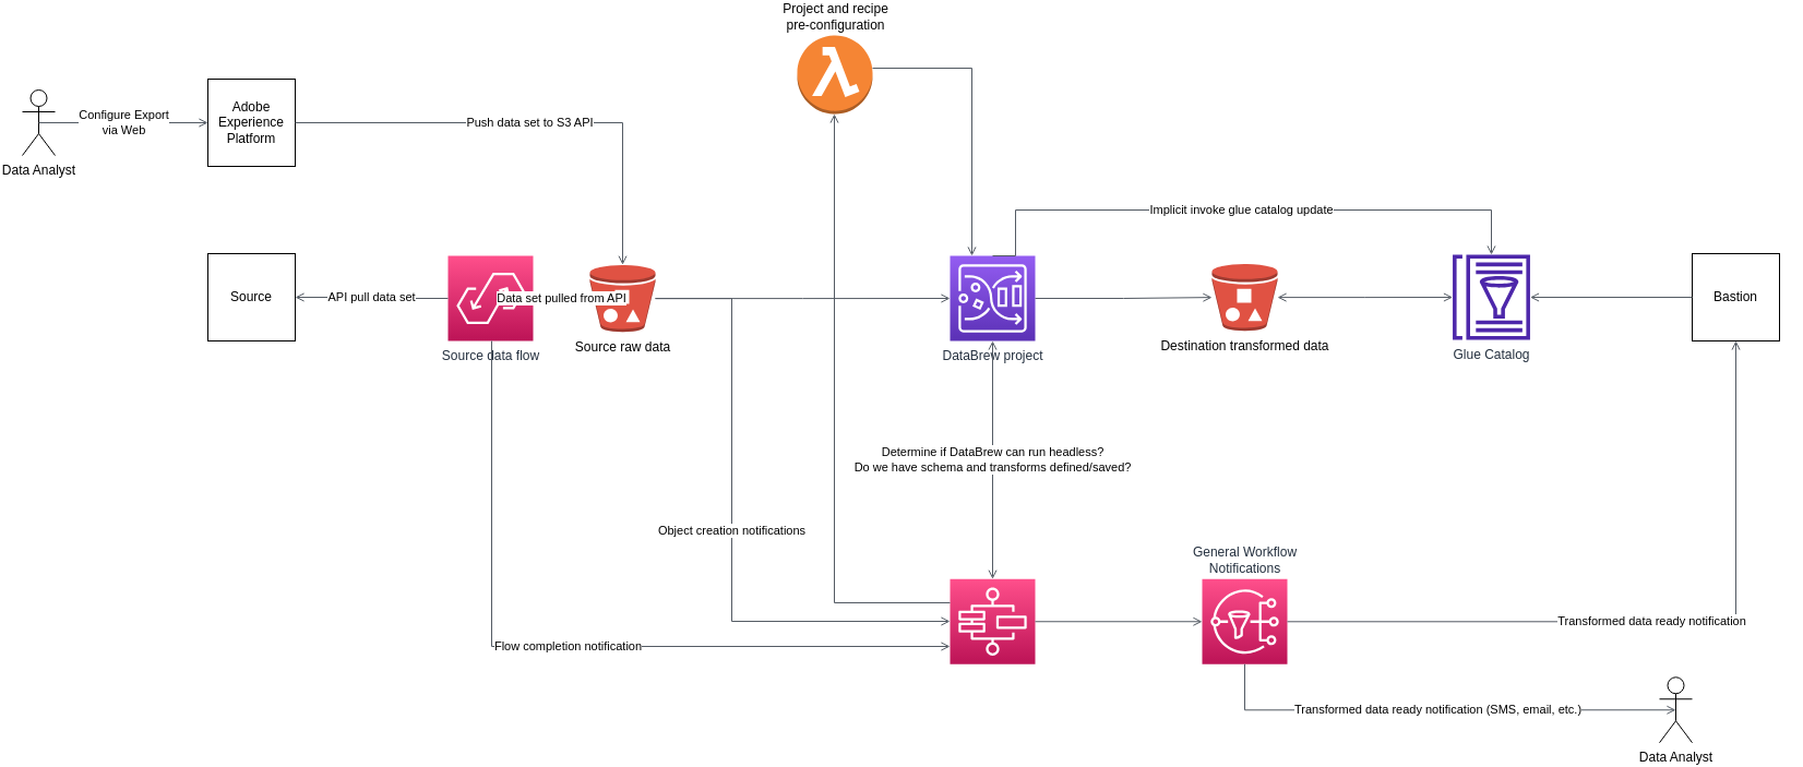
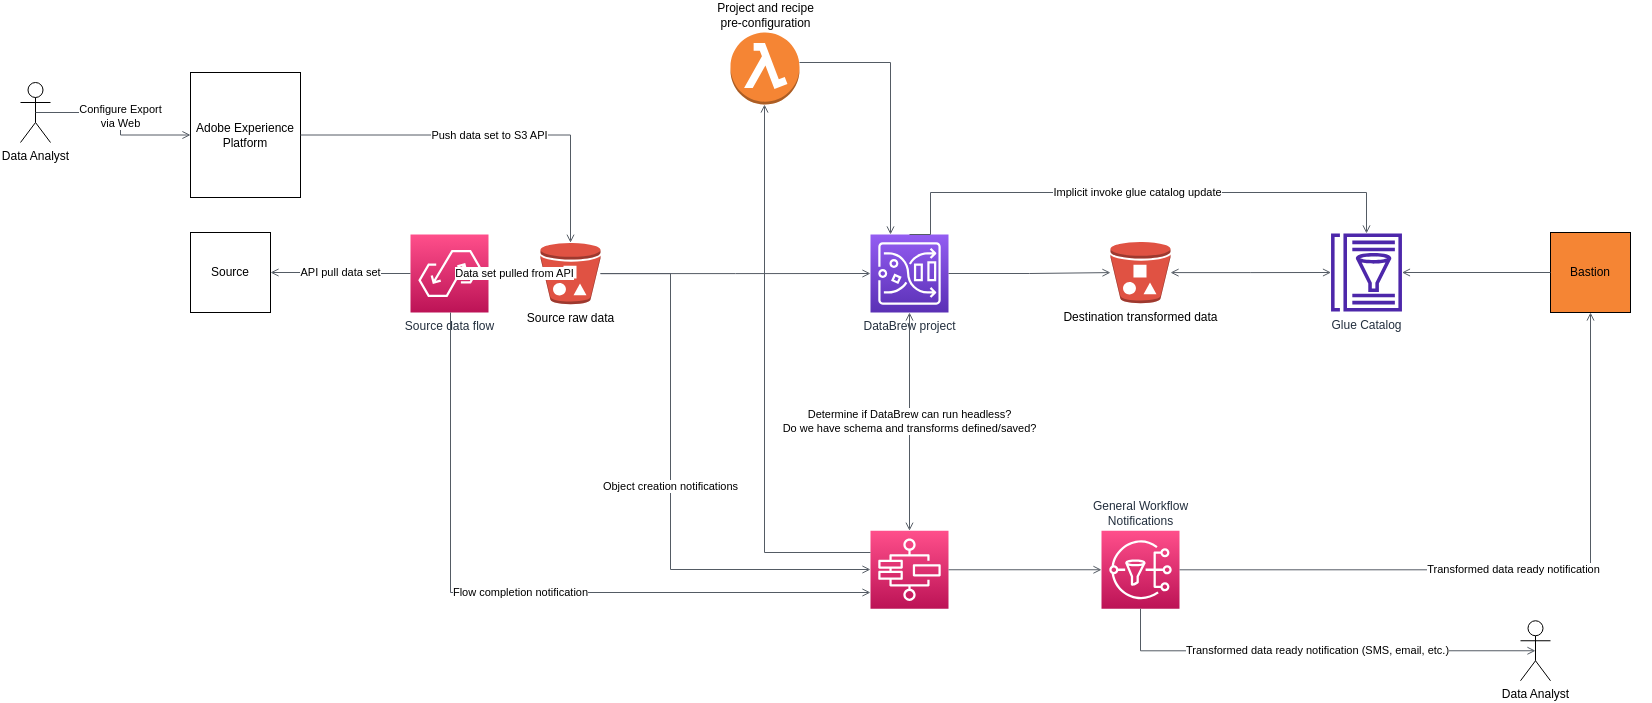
- <mxCell id="7" value="Adobe Experience Platform" style="whiteSpace=wrap;html=1;aspect=fixed;" vertex="1" parent="1"><mxGeometry x="190" y="60" width="80" height="80" as="geometry" /></mxCell>
+ <mxCell id="7" value="Adobe Experience Platform" style="whiteSpace=wrap;html=1;aspect=fixed;" vertex="1" parent="1"><mxGeometry x="190" y="60" width="110" height="125" as="geometry" /></mxCell>
- <mxCell id="22" value="Bastion" style="whiteSpace=wrap;html=1;aspect=fixed;" vertex="1" parent="1"><mxGeometry x="1550" y="220" width="80" height="80" as="geometry" /></mxCell>
+ <mxCell id="22" value="Bastion" style="whiteSpace=wrap;html=1;aspect=fixed;fillColor=#f58534;" vertex="1" parent="1"><mxGeometry x="1550" y="220" width="80" height="80" as="geometry" /></mxCell>
